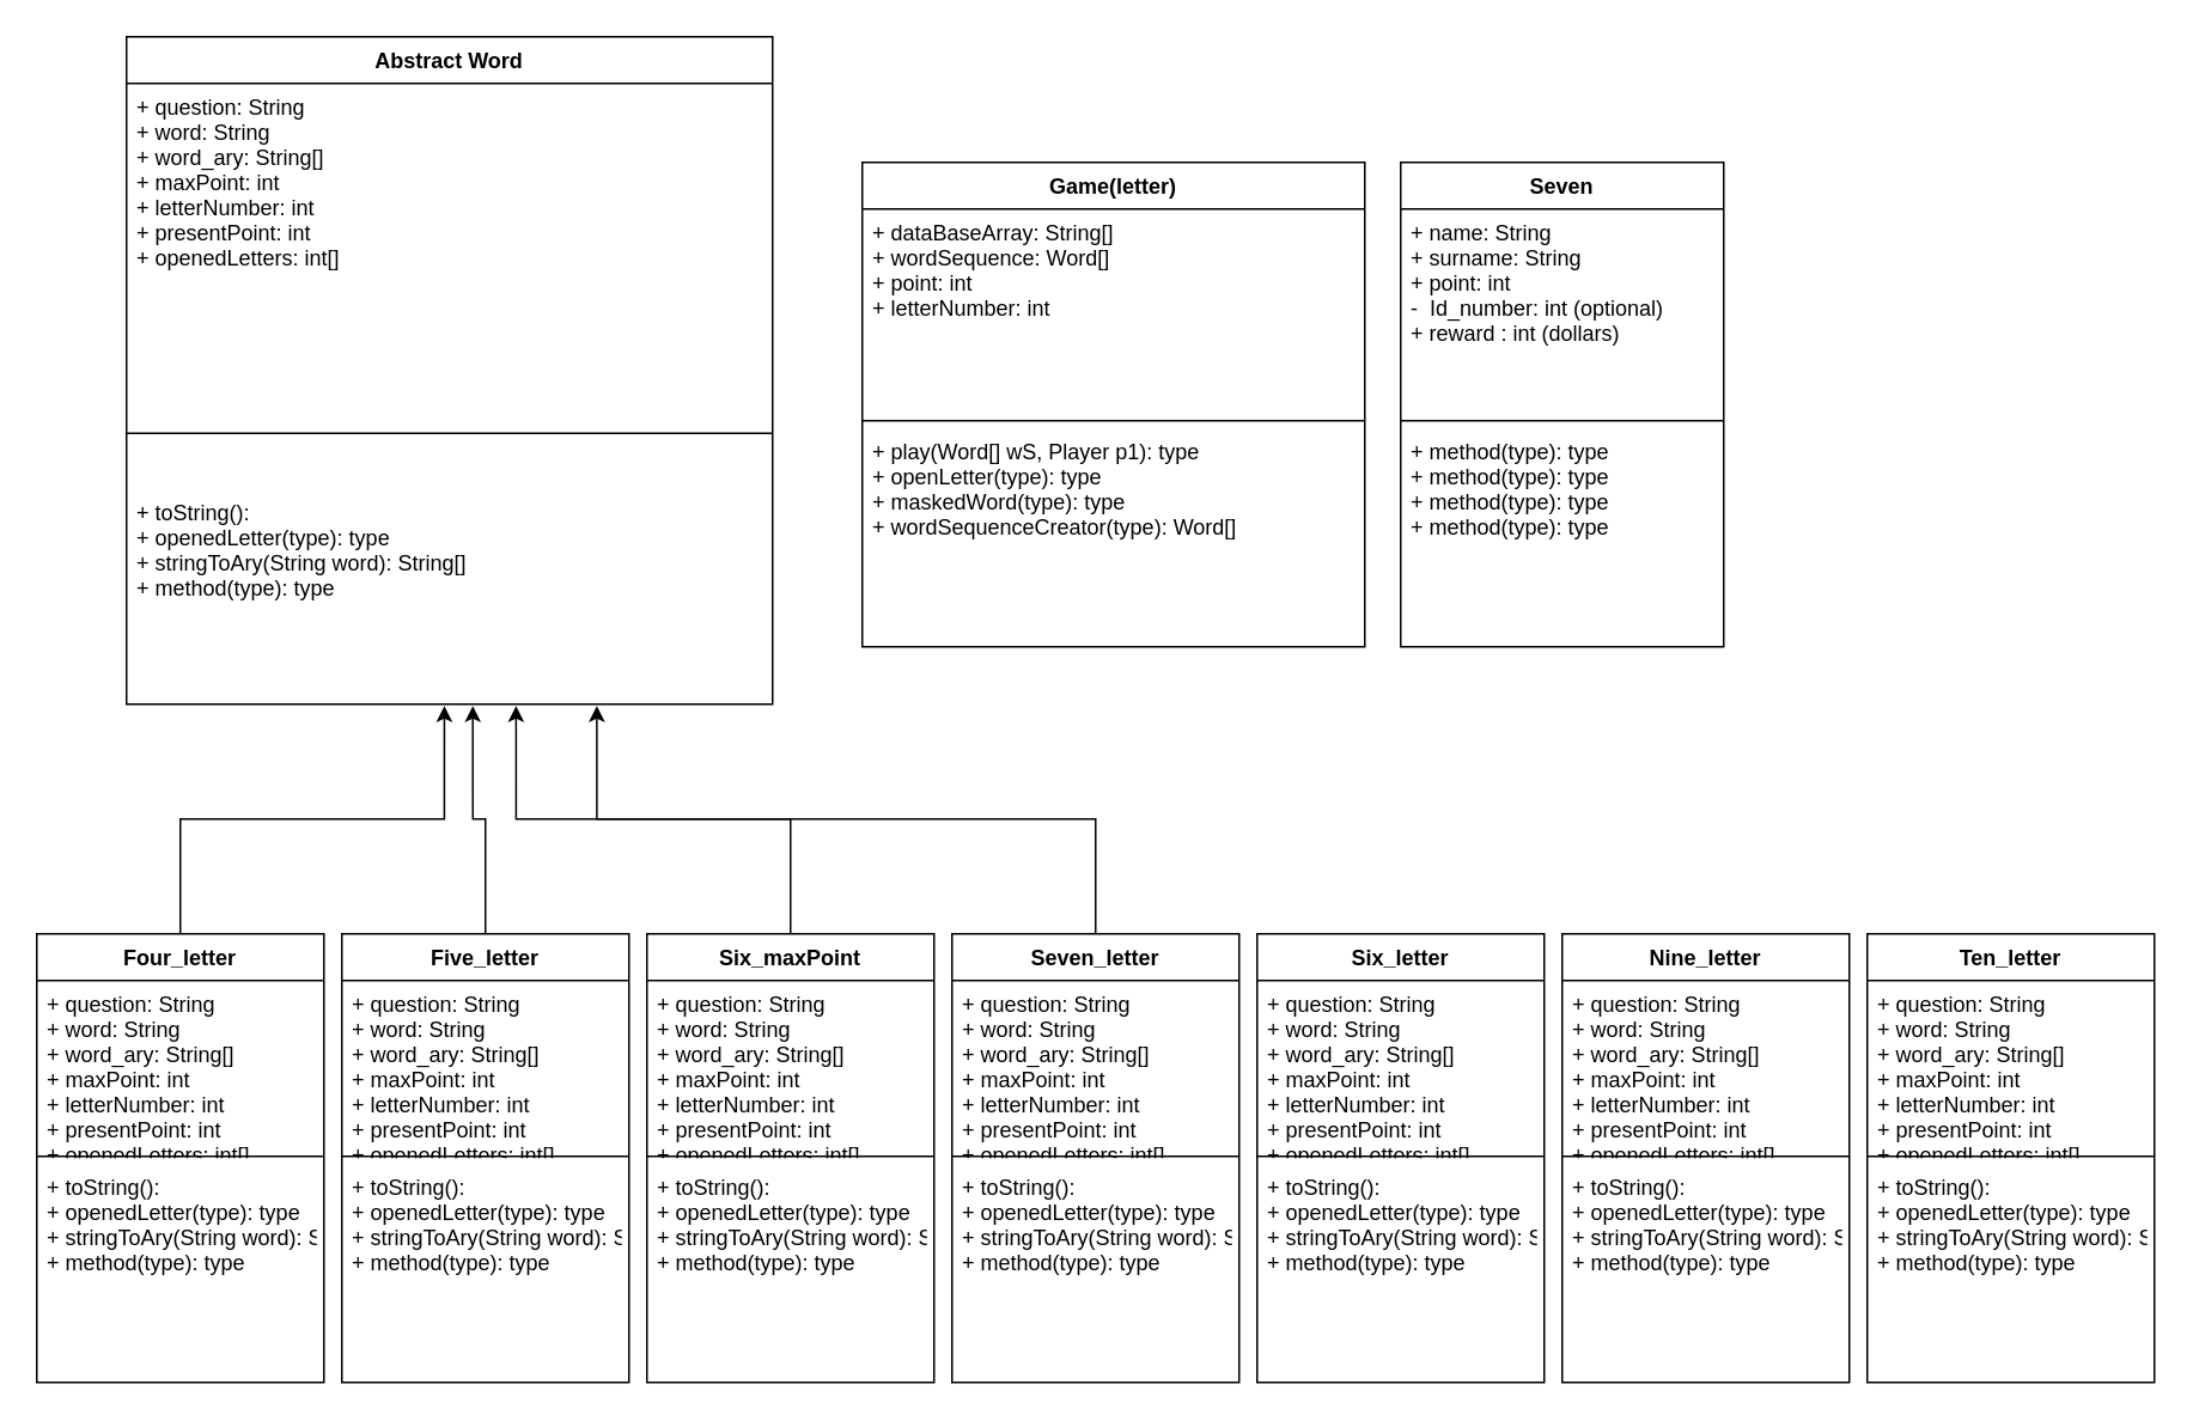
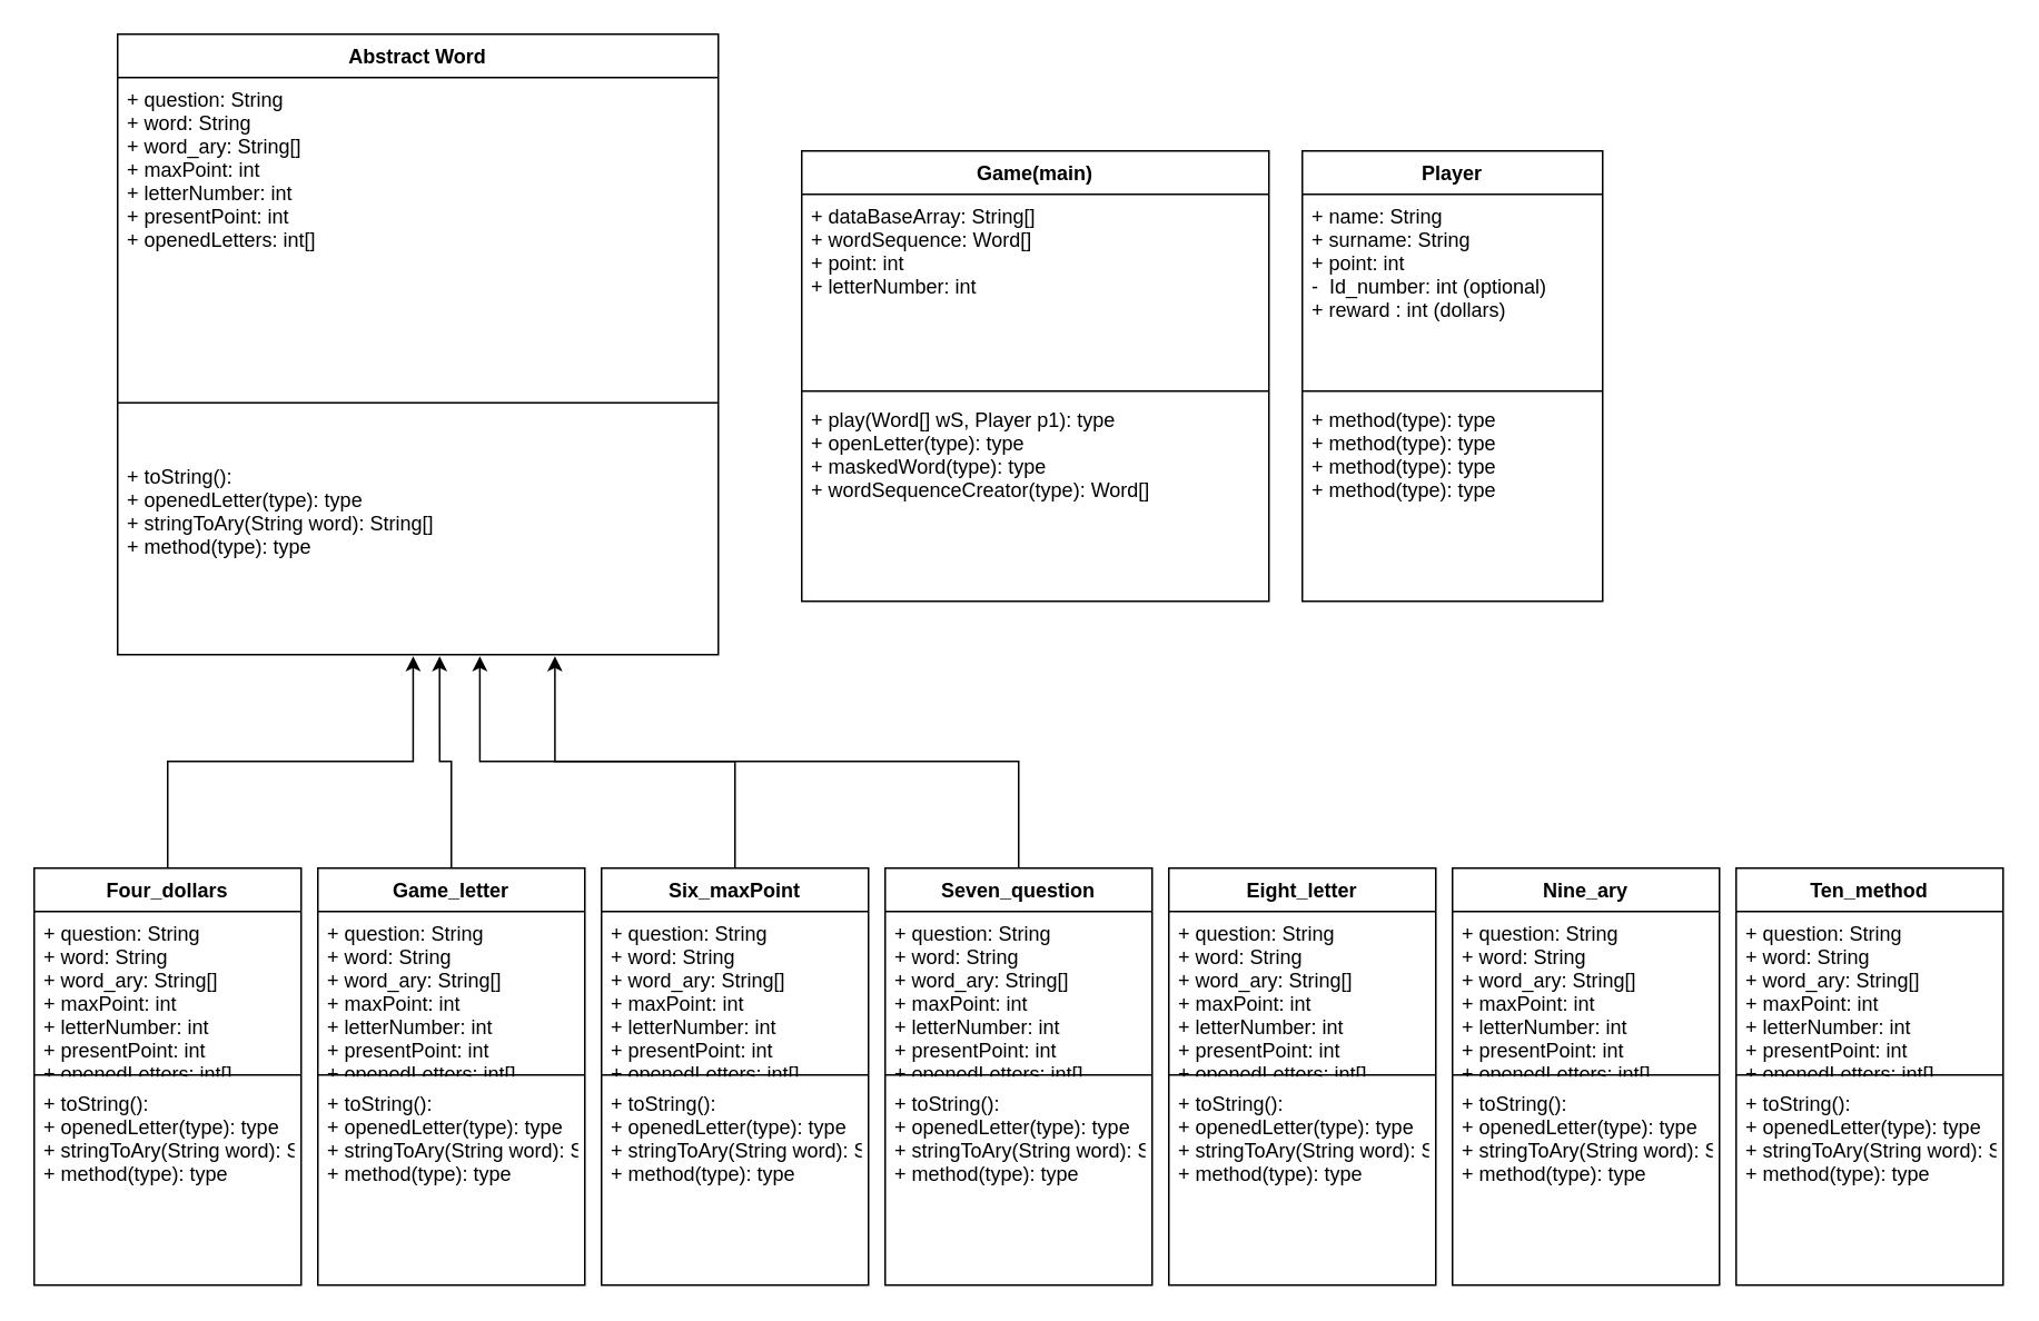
- <mxCell id="11" value="Game(letter)" style="swimlane;fontStyle=1;align=center;verticalAlign=top;childLayout=stackLayout;horizontal=1;startSize=26;horizontalStack=0;resizeParent=1;resizeParentMax=0;resizeLast=0;collapsible=1;marginBottom=0;" vertex="1" parent="1"><mxGeometry x="480" y="90" width="280" height="270" as="geometry"><mxRectangle x="230" y="510" width="100" height="30" as="alternateBounds" /></mxGeometry></mxCell>
+ <mxCell id="11" value="Game(main)" style="swimlane;fontStyle=1;align=center;verticalAlign=top;childLayout=stackLayout;horizontal=1;startSize=26;horizontalStack=0;resizeParent=1;resizeParentMax=0;resizeLast=0;collapsible=1;marginBottom=0;" vertex="1" parent="1"><mxGeometry x="480" y="90" width="280" height="270" as="geometry"><mxRectangle x="230" y="510" width="100" height="30" as="alternateBounds" /></mxGeometry></mxCell>
- <mxCell id="25" value="Seven" style="swimlane;fontStyle=1;align=center;verticalAlign=top;childLayout=stackLayout;horizontal=1;startSize=26;horizontalStack=0;resizeParent=1;resizeParentMax=0;resizeLast=0;collapsible=1;marginBottom=0;" vertex="1" parent="1"><mxGeometry x="780" y="90" width="180" height="270" as="geometry"><mxRectangle x="230" y="510" width="100" height="30" as="alternateBounds" /></mxGeometry></mxCell>
+ <mxCell id="25" value="Player" style="swimlane;fontStyle=1;align=center;verticalAlign=top;childLayout=stackLayout;horizontal=1;startSize=26;horizontalStack=0;resizeParent=1;resizeParentMax=0;resizeLast=0;collapsible=1;marginBottom=0;" vertex="1" parent="1"><mxGeometry x="780" y="90" width="180" height="270" as="geometry"><mxRectangle x="230" y="510" width="100" height="30" as="alternateBounds" /></mxGeometry></mxCell>
- <mxCell id="21" value="Four_letter" style="swimlane;fontStyle=1;align=center;verticalAlign=top;childLayout=stackLayout;horizontal=1;startSize=26;horizontalStack=0;resizeParent=1;resizeParentMax=0;resizeLast=0;collapsible=1;marginBottom=0;" vertex="1" parent="1"><mxGeometry x="20" y="520" width="160" height="250" as="geometry"><mxRectangle x="230" y="510" width="100" height="30" as="alternateBounds" /></mxGeometry></mxCell>
+ <mxCell id="21" value="Four_dollars" style="swimlane;fontStyle=1;align=center;verticalAlign=top;childLayout=stackLayout;horizontal=1;startSize=26;horizontalStack=0;resizeParent=1;resizeParentMax=0;resizeLast=0;collapsible=1;marginBottom=0;" vertex="1" parent="1"><mxGeometry x="20" y="520" width="160" height="250" as="geometry"><mxRectangle x="230" y="510" width="100" height="30" as="alternateBounds" /></mxGeometry></mxCell>
- <mxCell id="16" value="Five_letter" style="swimlane;fontStyle=1;align=center;verticalAlign=top;childLayout=stackLayout;horizontal=1;startSize=26;horizontalStack=0;resizeParent=1;resizeParentMax=0;resizeLast=0;collapsible=1;marginBottom=0;" vertex="1" parent="1"><mxGeometry x="190" y="520" width="160" height="250" as="geometry"><mxRectangle x="230" y="510" width="100" height="30" as="alternateBounds" /></mxGeometry></mxCell>
+ <mxCell id="16" value="Game_letter" style="swimlane;fontStyle=1;align=center;verticalAlign=top;childLayout=stackLayout;horizontal=1;startSize=26;horizontalStack=0;resizeParent=1;resizeParentMax=0;resizeLast=0;collapsible=1;marginBottom=0;" vertex="1" parent="1"><mxGeometry x="190" y="520" width="160" height="250" as="geometry"><mxRectangle x="230" y="510" width="100" height="30" as="alternateBounds" /></mxGeometry></mxCell>
- <mxCell id="30" value="Seven_letter" style="swimlane;fontStyle=1;align=center;verticalAlign=top;childLayout=stackLayout;horizontal=1;startSize=26;horizontalStack=0;resizeParent=1;resizeParentMax=0;resizeLast=0;collapsible=1;marginBottom=0;" vertex="1" parent="1"><mxGeometry x="530" y="520" width="160" height="250" as="geometry"><mxRectangle x="230" y="510" width="100" height="30" as="alternateBounds" /></mxGeometry></mxCell>
+ <mxCell id="30" value="Seven_question" style="swimlane;fontStyle=1;align=center;verticalAlign=top;childLayout=stackLayout;horizontal=1;startSize=26;horizontalStack=0;resizeParent=1;resizeParentMax=0;resizeLast=0;collapsible=1;marginBottom=0;" vertex="1" parent="1"><mxGeometry x="530" y="520" width="160" height="250" as="geometry"><mxRectangle x="230" y="510" width="100" height="30" as="alternateBounds" /></mxGeometry></mxCell>
- <mxCell id="34" value="Six_letter" style="swimlane;fontStyle=1;align=center;verticalAlign=top;childLayout=stackLayout;horizontal=1;startSize=26;horizontalStack=0;resizeParent=1;resizeParentMax=0;resizeLast=0;collapsible=1;marginBottom=0;" vertex="1" parent="1"><mxGeometry x="700" y="520" width="160" height="250" as="geometry"><mxRectangle x="230" y="510" width="100" height="30" as="alternateBounds" /></mxGeometry></mxCell>
+ <mxCell id="34" value="Eight_letter" style="swimlane;fontStyle=1;align=center;verticalAlign=top;childLayout=stackLayout;horizontal=1;startSize=26;horizontalStack=0;resizeParent=1;resizeParentMax=0;resizeLast=0;collapsible=1;marginBottom=0;" vertex="1" parent="1"><mxGeometry x="700" y="520" width="160" height="250" as="geometry"><mxRectangle x="230" y="510" width="100" height="30" as="alternateBounds" /></mxGeometry></mxCell>
- <mxCell id="38" value="Nine_letter" style="swimlane;fontStyle=1;align=center;verticalAlign=top;childLayout=stackLayout;horizontal=1;startSize=26;horizontalStack=0;resizeParent=1;resizeParentMax=0;resizeLast=0;collapsible=1;marginBottom=0;" vertex="1" parent="1"><mxGeometry x="870" y="520" width="160" height="250" as="geometry"><mxRectangle x="230" y="510" width="100" height="30" as="alternateBounds" /></mxGeometry></mxCell>
+ <mxCell id="38" value="Nine_ary" style="swimlane;fontStyle=1;align=center;verticalAlign=top;childLayout=stackLayout;horizontal=1;startSize=26;horizontalStack=0;resizeParent=1;resizeParentMax=0;resizeLast=0;collapsible=1;marginBottom=0;" vertex="1" parent="1"><mxGeometry x="870" y="520" width="160" height="250" as="geometry"><mxRectangle x="230" y="510" width="100" height="30" as="alternateBounds" /></mxGeometry></mxCell>
- <mxCell id="42" value="Ten_letter" style="swimlane;fontStyle=1;align=center;verticalAlign=top;childLayout=stackLayout;horizontal=1;startSize=26;horizontalStack=0;resizeParent=1;resizeParentMax=0;resizeLast=0;collapsible=1;marginBottom=0;" vertex="1" parent="1"><mxGeometry x="1040" y="520" width="160" height="250" as="geometry"><mxRectangle x="230" y="510" width="100" height="30" as="alternateBounds" /></mxGeometry></mxCell>
+ <mxCell id="42" value="Ten_method" style="swimlane;fontStyle=1;align=center;verticalAlign=top;childLayout=stackLayout;horizontal=1;startSize=26;horizontalStack=0;resizeParent=1;resizeParentMax=0;resizeLast=0;collapsible=1;marginBottom=0;" vertex="1" parent="1"><mxGeometry x="1040" y="520" width="160" height="250" as="geometry"><mxRectangle x="230" y="510" width="100" height="30" as="alternateBounds" /></mxGeometry></mxCell>
